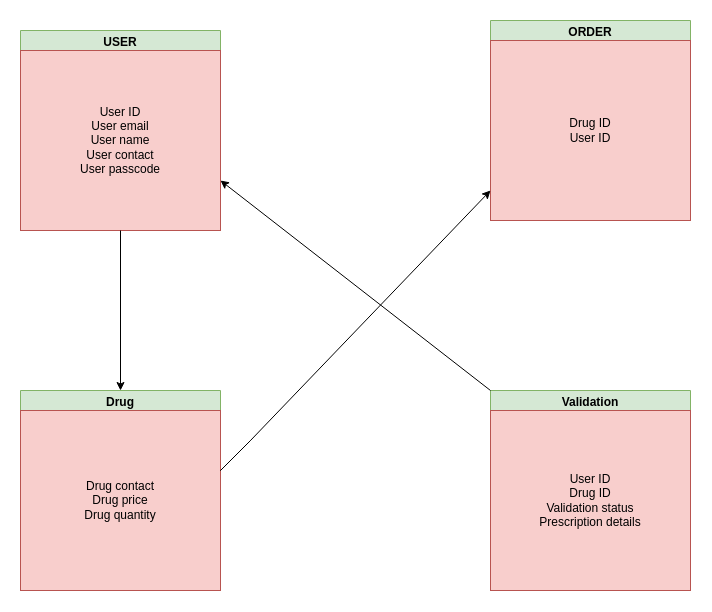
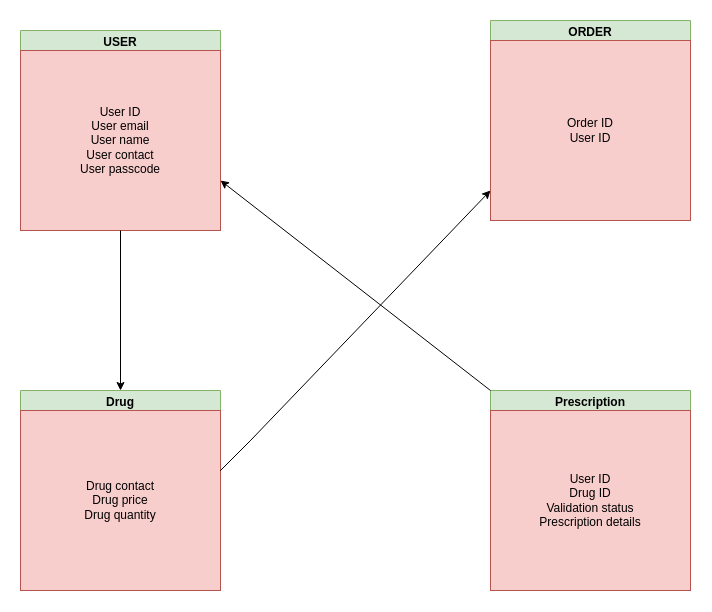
- <mxCell id="5" value="Drug ID&lt;br&gt;User ID" style="text;html=1;strokeColor=#b85450;fillColor=#f8cecc;align=center;verticalAlign=middle;whiteSpace=wrap;rounded=0;" vertex="1" parent="4"><mxGeometry y="20" width="200" height="180" as="geometry" /></mxCell>
+ <mxCell id="5" value="Order ID&lt;br&gt;User ID" style="text;html=1;strokeColor=#b85450;fillColor=#f8cecc;align=center;verticalAlign=middle;whiteSpace=wrap;rounded=0;" vertex="1" parent="4"><mxGeometry y="20" width="200" height="180" as="geometry" /></mxCell>
- <mxCell id="8" value="Validation" style="swimlane;whiteSpace=wrap;html=1;fillColor=#d5e8d4;strokeColor=#82b366;" vertex="1" parent="1"><mxGeometry x="490" y="390" width="200" height="200" as="geometry" /></mxCell>
+ <mxCell id="8" value="Prescription" style="swimlane;whiteSpace=wrap;html=1;fillColor=#d5e8d4;strokeColor=#82b366;" vertex="1" parent="1"><mxGeometry x="490" y="390" width="200" height="200" as="geometry" /></mxCell>
